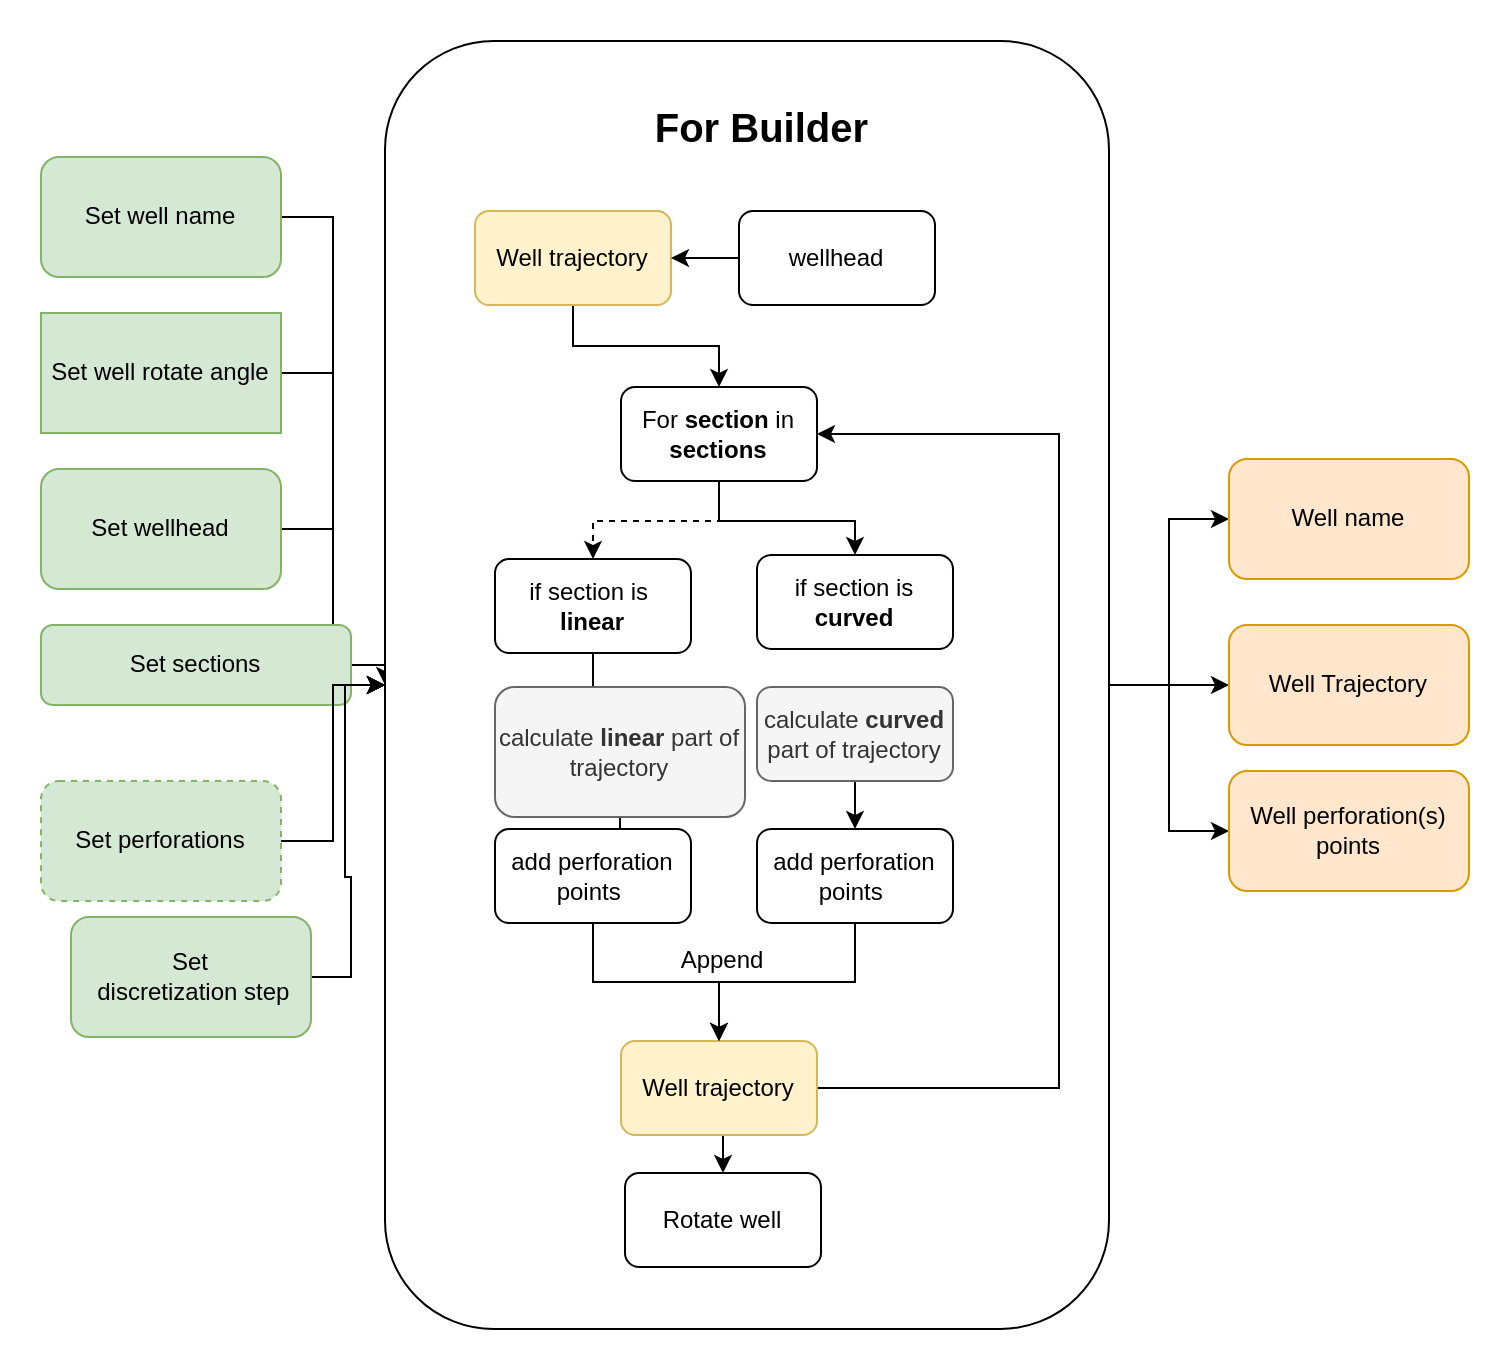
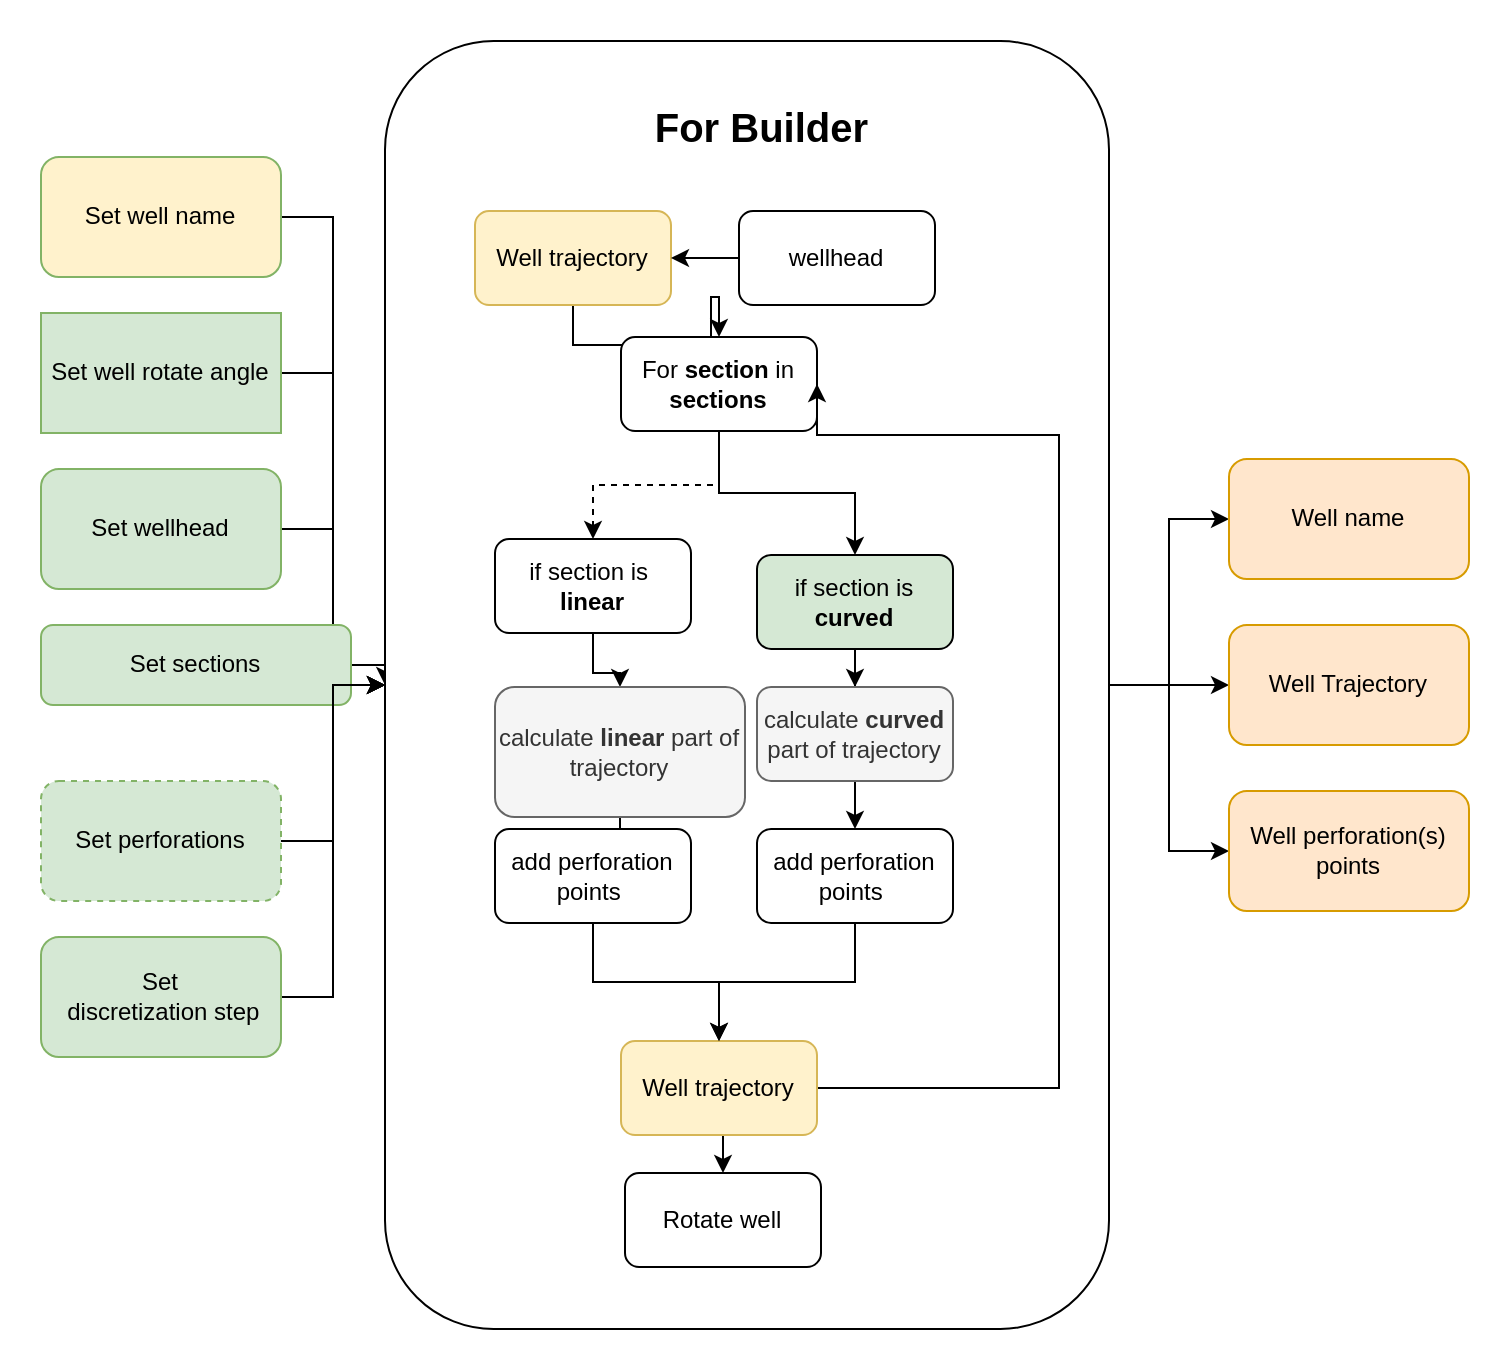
- <mxCell id="3" value="Set well name" style="rounded=1;whiteSpace=wrap;html=1;fillColor=#d5e8d4;strokeColor=#82b366;" vertex="1" parent="1"><mxGeometry x="20" y="78" width="120" height="60" as="geometry" /></mxCell>
+ <mxCell id="3" value="Set well name" style="rounded=1;whiteSpace=wrap;html=1;fillColor=#fff2cc;strokeColor=#82b366;" vertex="1" parent="1"><mxGeometry x="20" y="78" width="120" height="60" as="geometry" /></mxCell>
- <mxCell id="24" value="For &lt;b&gt;section&lt;/b&gt; in &lt;b&gt;sections&lt;/b&gt;" style="rounded=1;whiteSpace=wrap;html=1;" vertex="1" parent="1"><mxGeometry x="310" y="193" width="98" height="47" as="geometry" /></mxCell>
+ <mxCell id="24" value="For &lt;b&gt;section&lt;/b&gt; in &lt;b&gt;sections&lt;/b&gt;" style="rounded=1;whiteSpace=wrap;html=1;" vertex="1" parent="1"><mxGeometry x="310" y="168" width="98" height="47" as="geometry" /></mxCell>
- <mxCell id="28" value="if section is &lt;b&gt;curved&lt;/b&gt;" style="rounded=1;whiteSpace=wrap;html=1;" vertex="1" parent="1"><mxGeometry x="378" y="277" width="98" height="47" as="geometry" /></mxCell>
+ <mxCell id="28" value="if section is &lt;b&gt;curved&lt;/b&gt;" style="rounded=1;whiteSpace=wrap;html=1;fillColor=#d5e8d4;" vertex="1" parent="1"><mxGeometry x="378" y="277" width="98" height="47" as="geometry" /></mxCell>
- <mxCell id="26" value="if section is&amp;nbsp;&lt;div&gt;&lt;b&gt;linear&lt;/b&gt;&lt;/div&gt;" style="rounded=1;whiteSpace=wrap;html=1;" vertex="1" parent="1"><mxGeometry x="247" y="279" width="98" height="47" as="geometry" /></mxCell>
+ <mxCell id="26" value="if section is&amp;nbsp;&lt;div&gt;&lt;b&gt;linear&lt;/b&gt;&lt;/div&gt;" style="rounded=1;whiteSpace=wrap;html=1;" vertex="1" parent="1"><mxGeometry x="247" y="269" width="98" height="47" as="geometry" /></mxCell>
+ <mxCell id="27" style="edgeStyle=orthogonalEdgeStyle;rounded=0;orthogonalLoop=1;jettySize=auto;html=1;exitX=0.5;exitY=1;exitDx=0;exitDy=0;" edge="1" parent="1" source="28" target="32"><mxGeometry relative="1" as="geometry" /></mxCell>
- <mxCell id="44" value="Well perforation(s) points" style="rounded=1;whiteSpace=wrap;html=1;fillColor=#ffe6cc;strokeColor=#d79b00;" vertex="1" parent="1"><mxGeometry x="614" y="385" width="120" height="60" as="geometry" /></mxCell>
+ <mxCell id="44" value="Well perforation(s) points" style="rounded=1;whiteSpace=wrap;html=1;fillColor=#ffe6cc;strokeColor=#d79b00;" vertex="1" parent="1"><mxGeometry x="614" y="395" width="120" height="60" as="geometry" /></mxCell>
- <mxCell id="40" value="Append" style="text;html=1;align=center;verticalAlign=middle;whiteSpace=wrap;rounded=0;" vertex="1" parent="1"><mxGeometry x="331" y="465" width="60" height="30" as="geometry" /></mxCell>
- <mxCell id="13" value="Set&lt;div&gt;&amp;nbsp;discretization step&lt;/div&gt;" style="rounded=1;whiteSpace=wrap;html=1;fillColor=#d5e8d4;strokeColor=#82b366;" vertex="1" parent="1"><mxGeometry x="35" y="458" width="120" height="60" as="geometry" /></mxCell>
+ <mxCell id="13" value="Set&lt;div&gt;&amp;nbsp;discretization step&lt;/div&gt;" style="rounded=1;whiteSpace=wrap;html=1;fillColor=#d5e8d4;strokeColor=#82b366;" vertex="1" parent="1"><mxGeometry x="20" y="468" width="120" height="60" as="geometry" /></mxCell>
